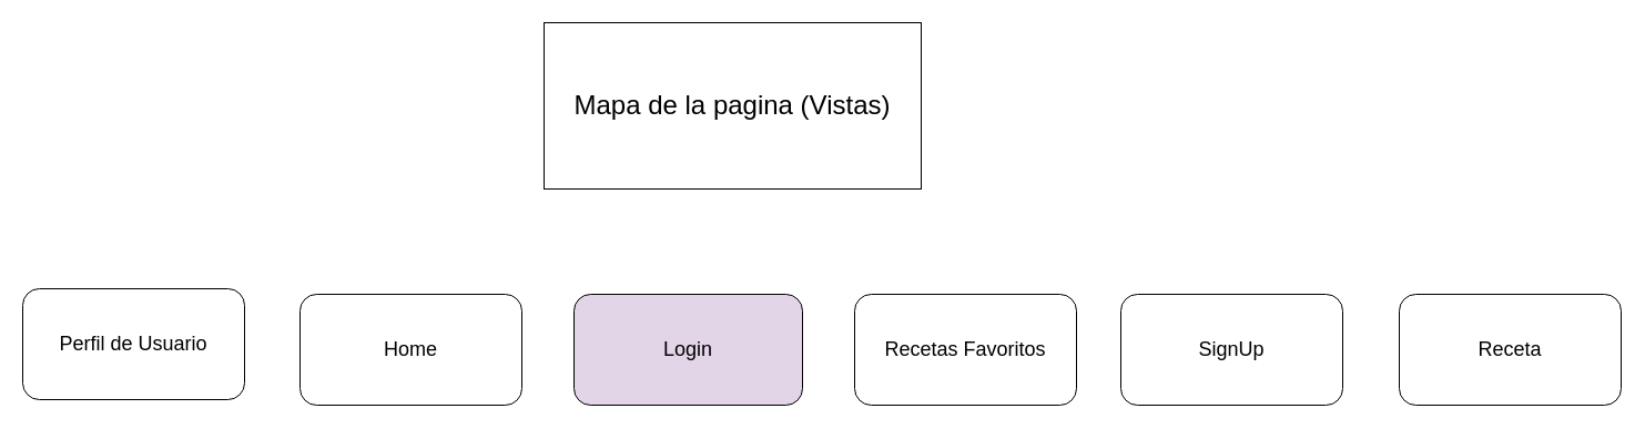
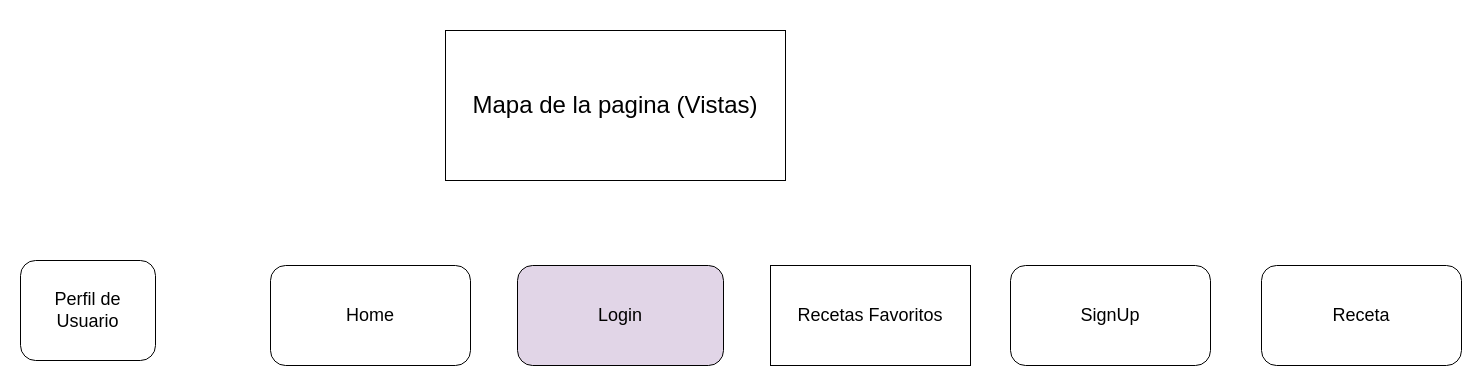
- <mxCell id="2" value="&lt;font style=&quot;font-size: 24px;&quot;&gt;Mapa de la pagina (Vistas)&lt;/font&gt;" style="rounded=0;whiteSpace=wrap;html=1;" vertex="1" parent="1"><mxGeometry x="490" y="20" width="340" height="150" as="geometry" /></mxCell>
+ <mxCell id="2" value="&lt;font style=&quot;font-size: 24px;&quot;&gt;Mapa de la pagina (Vistas)&lt;/font&gt;" style="rounded=0;whiteSpace=wrap;html=1;" vertex="1" parent="1"><mxGeometry x="445" y="30" width="340" height="150" as="geometry" /></mxCell>
- <mxCell id="6" value="&lt;font style=&quot;font-size: 18px;&quot;&gt;Perfil de Usuario&lt;/font&gt;" style="rounded=1;whiteSpace=wrap;html=1;" vertex="1" parent="1"><mxGeometry x="20" y="260" width="200" height="100" as="geometry" /></mxCell>
+ <mxCell id="6" value="&lt;font style=&quot;font-size: 18px;&quot;&gt;Perfil de Usuario&lt;/font&gt;" style="rounded=1;whiteSpace=wrap;html=1;" vertex="1" parent="1"><mxGeometry x="20" y="260" width="135" height="100" as="geometry" /></mxCell>
- <mxCell id="8" value="&lt;font style=&quot;font-size: 18px;&quot;&gt;Recetas Favoritos&lt;/font&gt;" style="rounded=1;whiteSpace=wrap;html=1;" vertex="1" parent="1"><mxGeometry x="770" y="265" width="200" height="100" as="geometry" /></mxCell>
+ <mxCell id="8" value="&lt;font style=&quot;font-size: 18px;&quot;&gt;Recetas Favoritos&lt;/font&gt;" style="whiteSpace=wrap;html=1;rounded=0;" vertex="1" parent="1"><mxGeometry x="770" y="265" width="200" height="100" as="geometry" /></mxCell>
